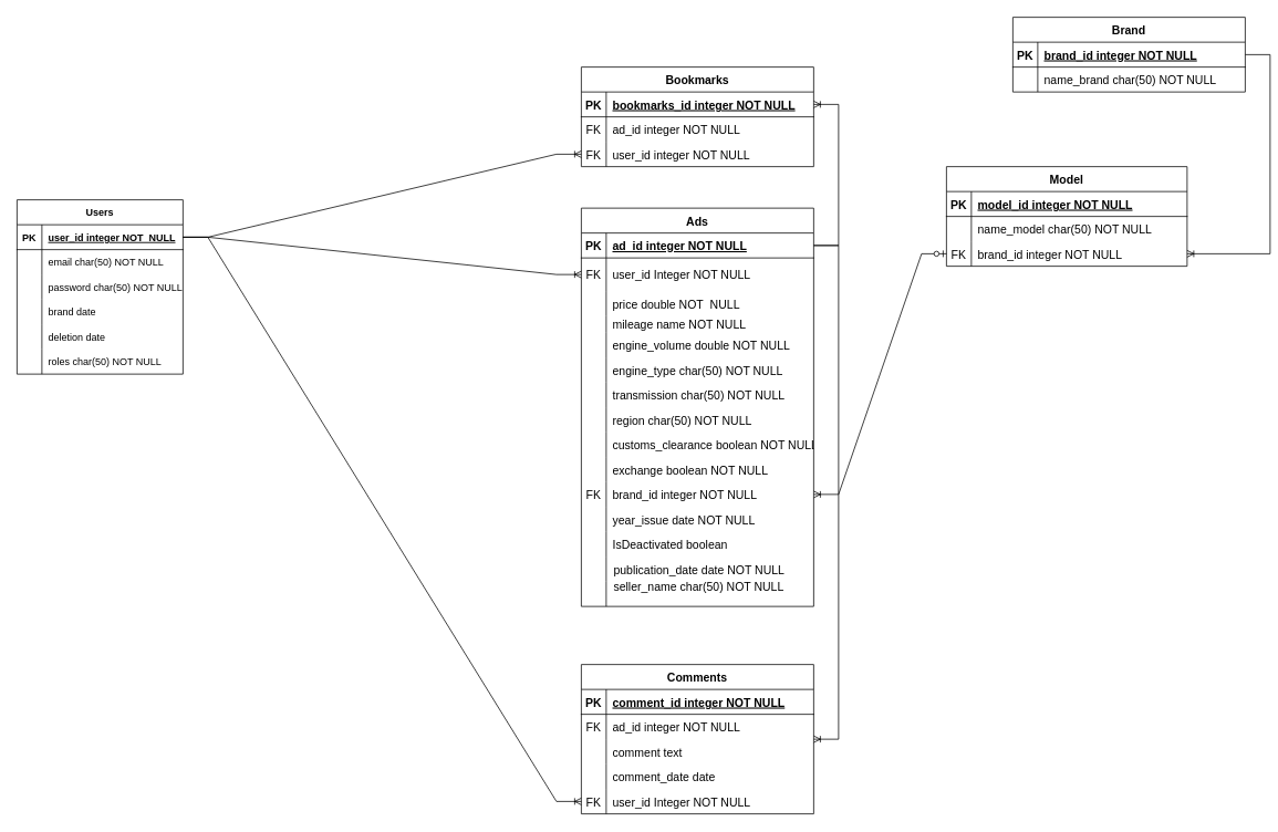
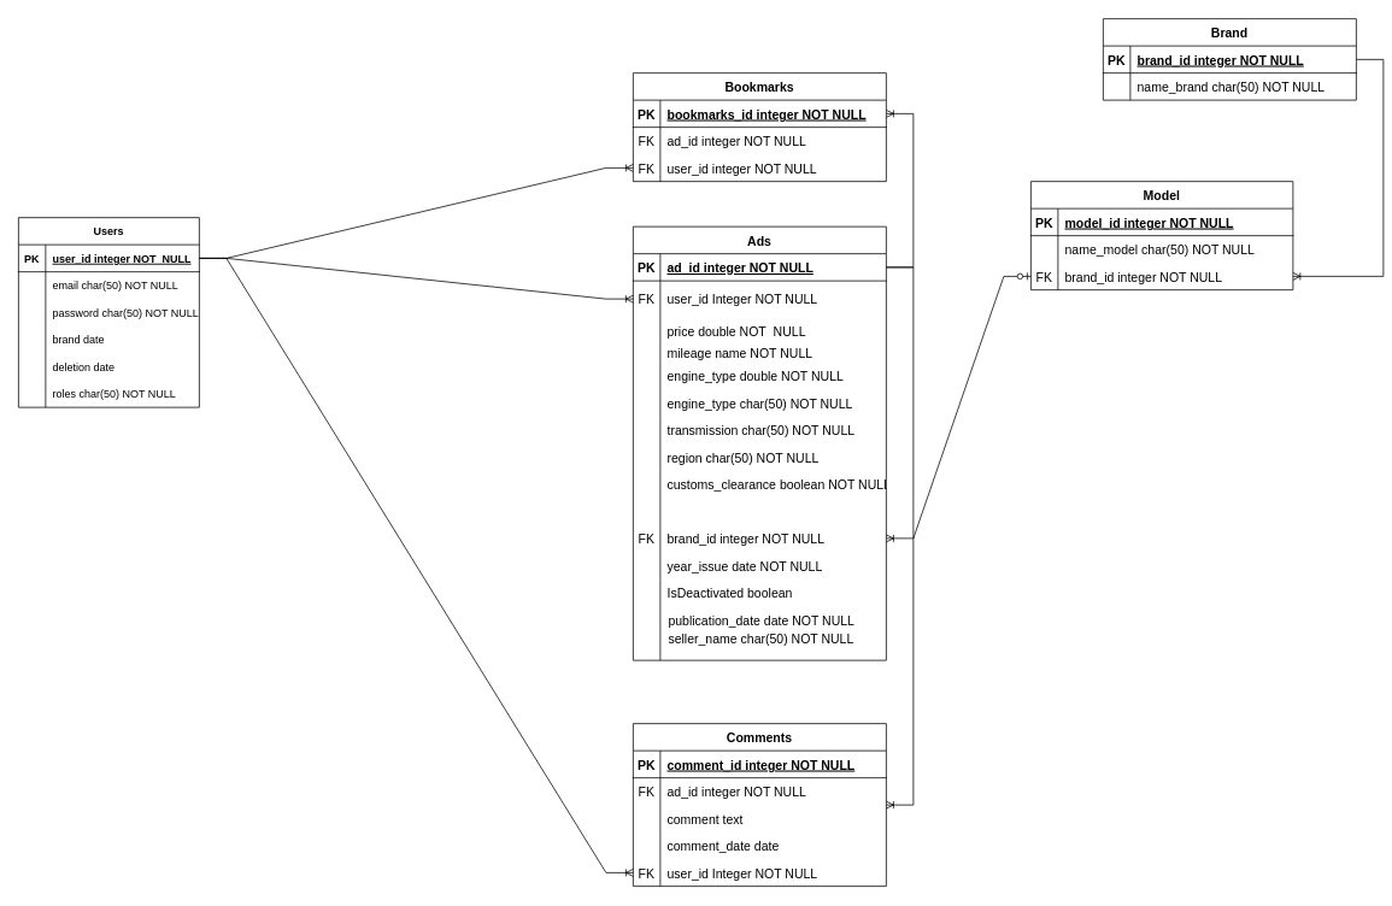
- <mxCell id="36" value="engine_volume double NOT NULL" style="shape=partialRectangle;connectable=0;fillColor=none;top=0;left=0;bottom=0;right=0;align=left;spacingLeft=6;overflow=hidden;rounded=0;shadow=0;sketch=0;fontSize=14;fontColor=default;startSize=30;strokeColor=default;" parent="34" vertex="1"><mxGeometry x="30" width="250" height="30" as="geometry"><mxRectangle width="250" height="30" as="alternateBounds" /></mxGeometry></mxCell>
+ <mxCell id="36" value="engine_type double NOT NULL" style="shape=partialRectangle;connectable=0;fillColor=none;top=0;left=0;bottom=0;right=0;align=left;spacingLeft=6;overflow=hidden;rounded=0;shadow=0;sketch=0;fontSize=14;fontColor=default;startSize=30;strokeColor=default;" parent="34" vertex="1"><mxGeometry x="30" width="250" height="30" as="geometry"><mxRectangle width="250" height="30" as="alternateBounds" /></mxGeometry></mxCell>
- <mxCell id="51" value="exchange boolean NOT NULL" style="shape=partialRectangle;connectable=0;fillColor=none;top=0;left=0;bottom=0;right=0;align=left;spacingLeft=6;overflow=hidden;rounded=0;shadow=0;sketch=0;fontSize=14;fontColor=default;startSize=30;strokeColor=default;" parent="49" vertex="1"><mxGeometry x="30" width="250" height="30" as="geometry"><mxRectangle width="250" height="30" as="alternateBounds" /></mxGeometry></mxCell>
